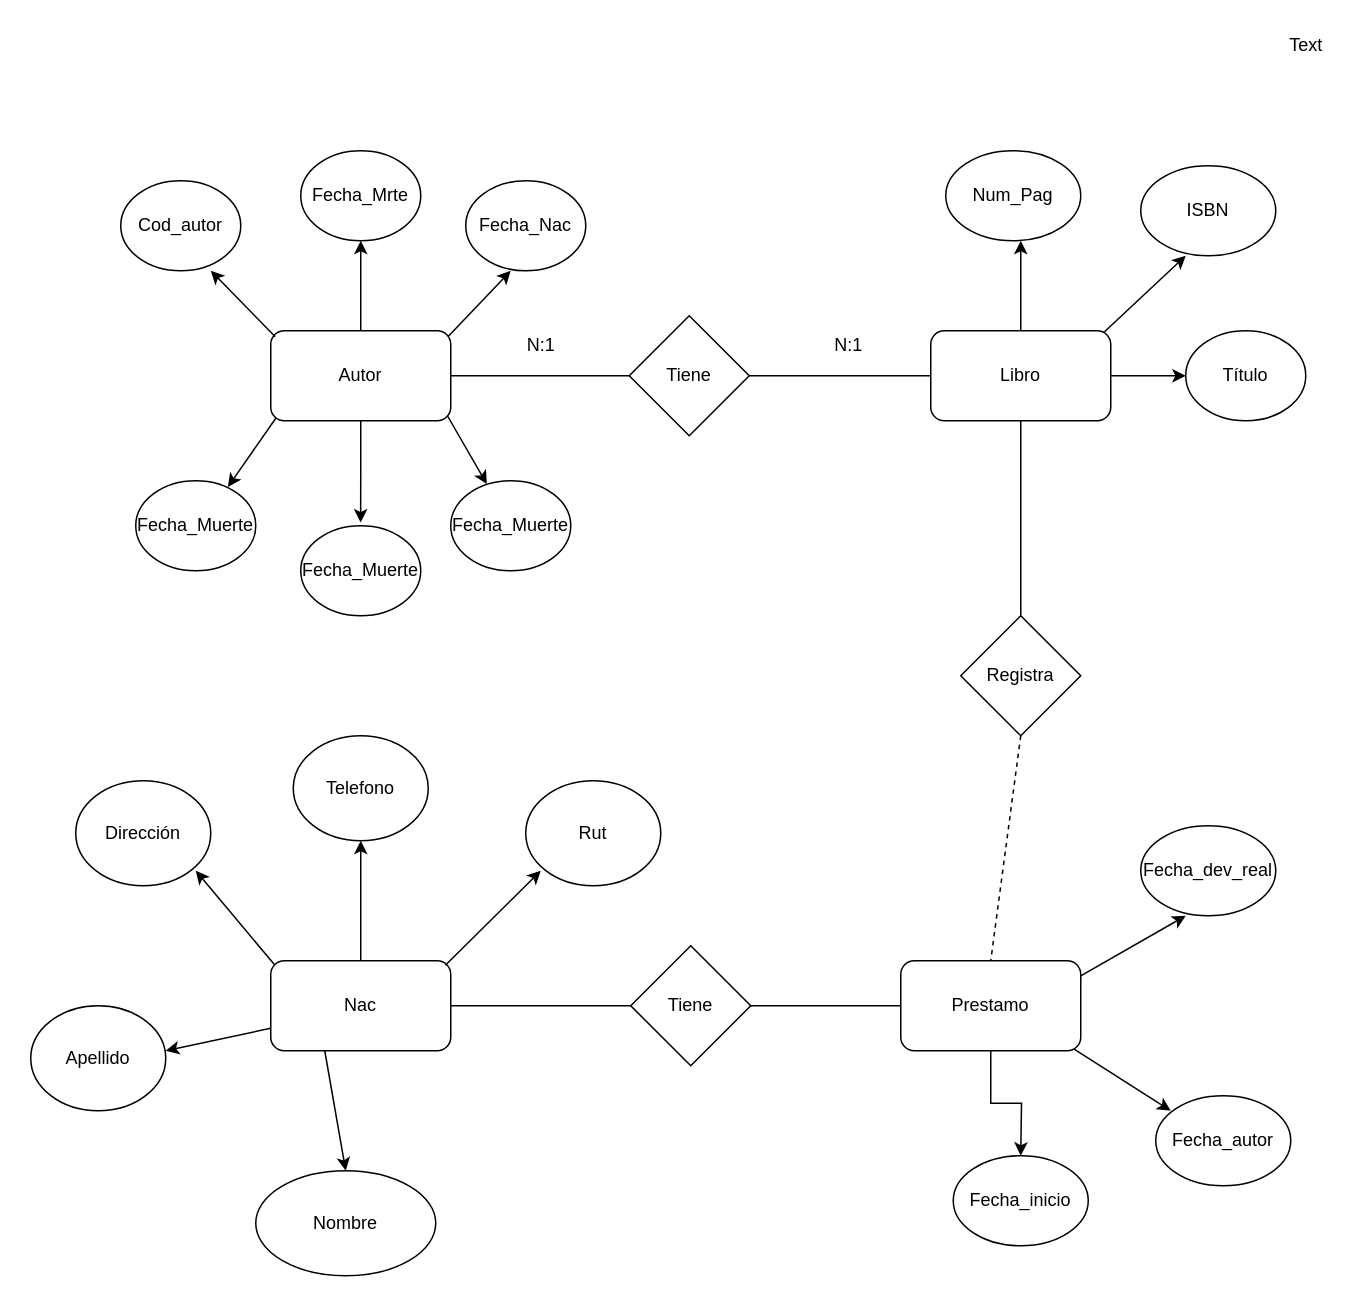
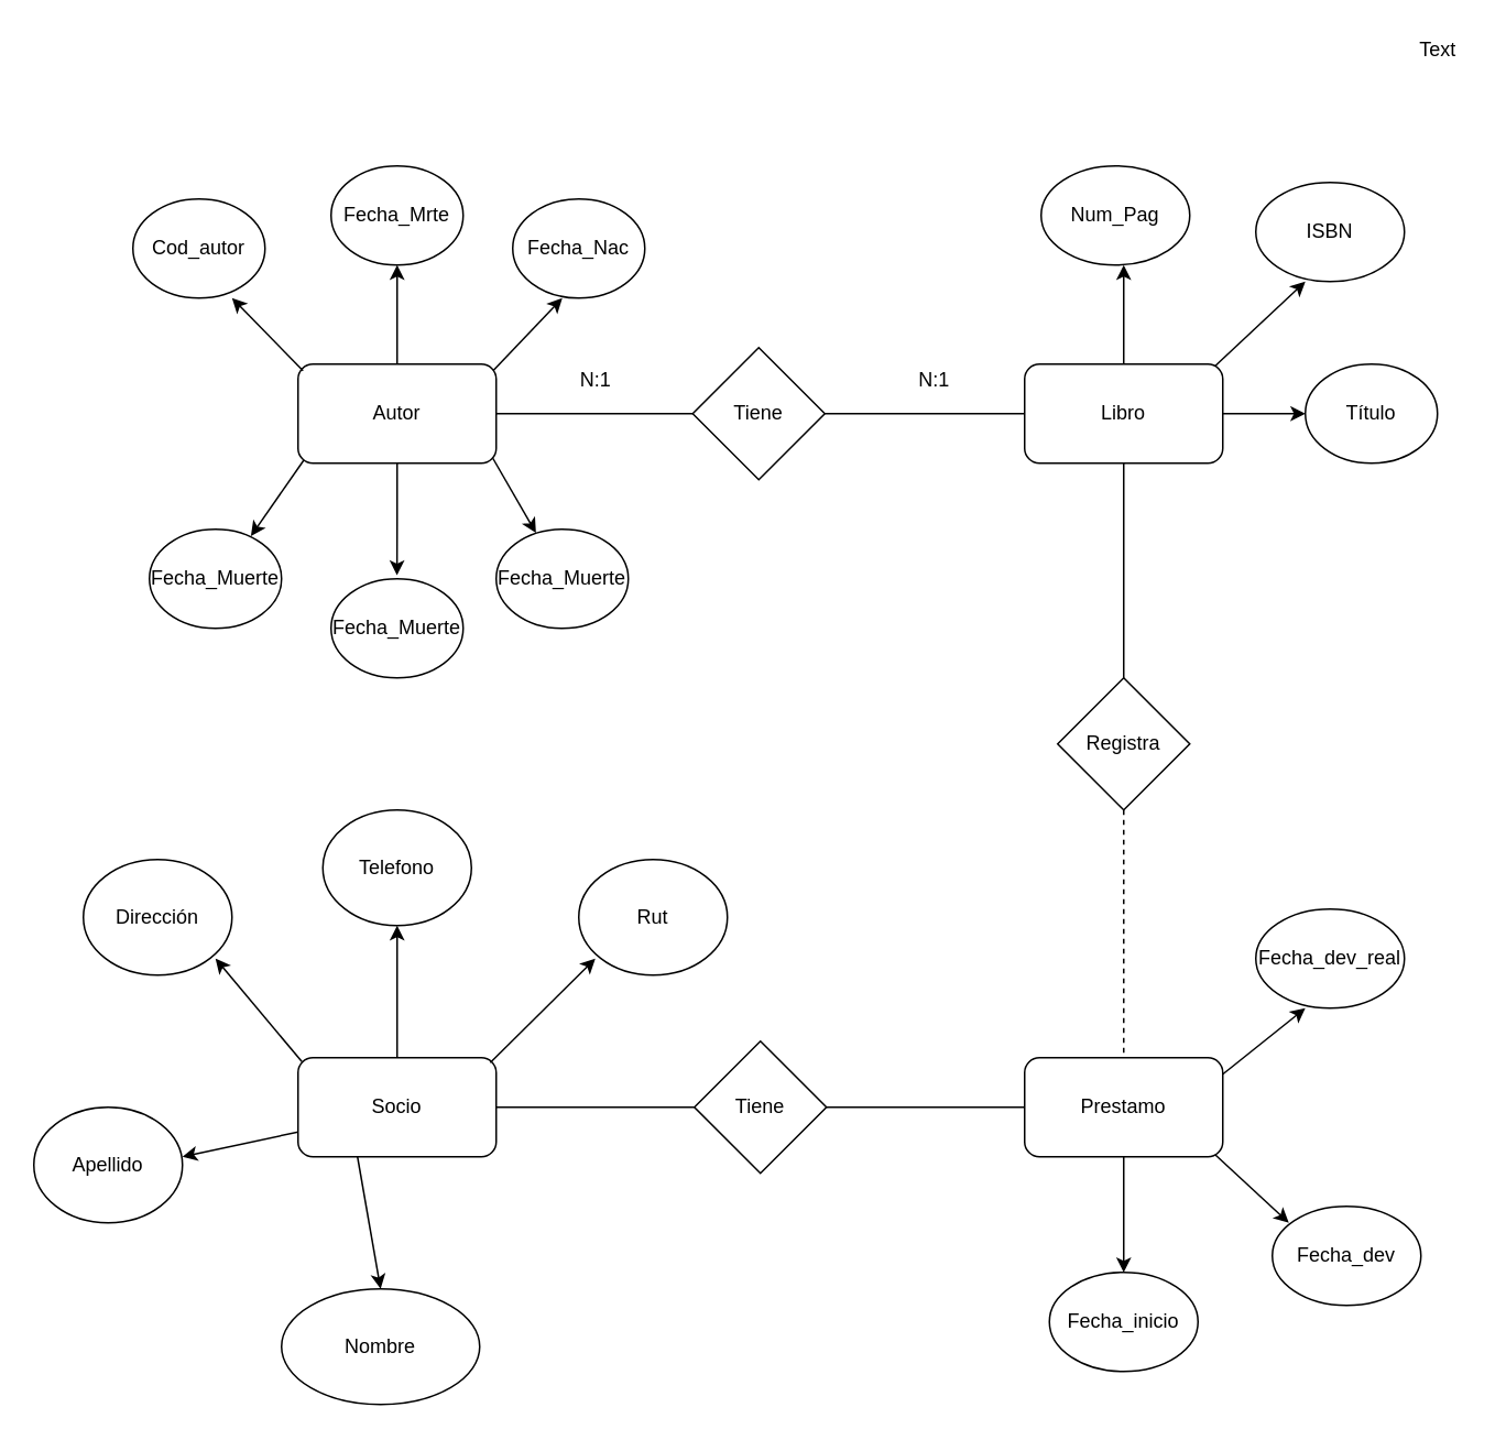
- <mxCell id="3" value="Nac" style="rounded=1;whiteSpace=wrap;html=1;" vertex="1" parent="1"><mxGeometry x="180" y="640" width="120" height="60" as="geometry" /></mxCell>
+ <mxCell id="3" value="Socio" style="rounded=1;whiteSpace=wrap;html=1;" vertex="1" parent="1"><mxGeometry x="180" y="640" width="120" height="60" as="geometry" /></mxCell>
- <mxCell id="8" value="Prestamo" style="rounded=1;whiteSpace=wrap;html=1;" vertex="1" parent="1"><mxGeometry x="600" y="640" width="120" height="60" as="geometry" /></mxCell>
+ <mxCell id="8" value="Prestamo" style="rounded=1;whiteSpace=wrap;html=1;" vertex="1" parent="1"><mxGeometry x="620" y="640" width="120" height="60" as="geometry" /></mxCell>
- <mxCell id="47" value="Fecha_autor" style="ellipse;whiteSpace=wrap;html=1;" vertex="1" parent="1"><mxGeometry x="770" y="730" width="90" height="60" as="geometry" /></mxCell>
+ <mxCell id="47" value="Fecha_dev" style="ellipse;whiteSpace=wrap;html=1;" vertex="1" parent="1"><mxGeometry x="770" y="730" width="90" height="60" as="geometry" /></mxCell>
